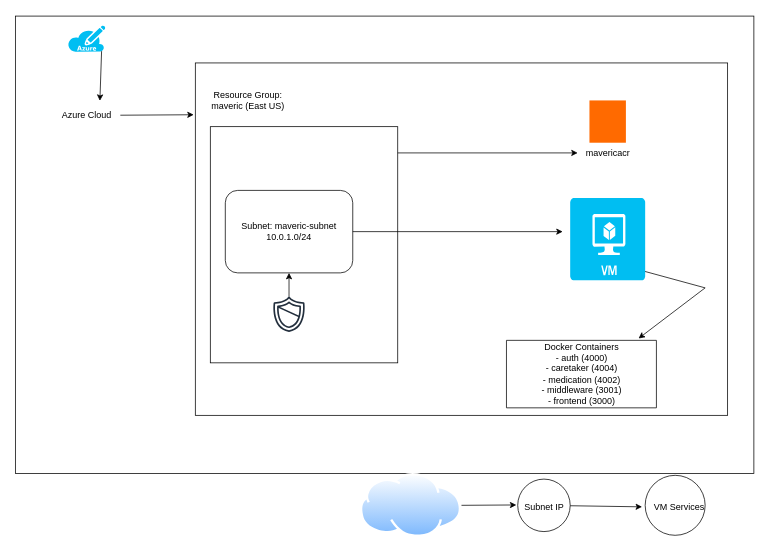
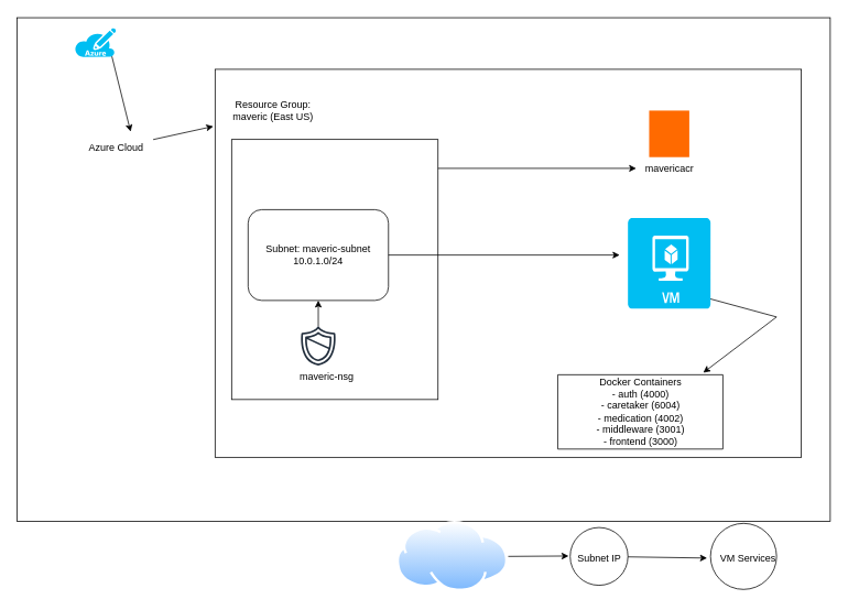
- <mxCell id="17" value="Azure Cloud" style="text;html=1;align=center;verticalAlign=middle;resizable=0;points=[];autosize=1;strokeColor=none;fillColor=none;" vertex="1" parent="1"><mxGeometry x="70" y="138" width="90" height="30" as="geometry" /></mxCell>
+ <mxCell id="17" value="Azure Cloud" style="text;html=1;align=center;verticalAlign=middle;resizable=0;points=[];autosize=1;strokeColor=none;fillColor=none;" vertex="1" parent="1"><mxGeometry x="95" y="163" width="90" height="30" as="geometry" /></mxCell>
+ <mxCell id="11" value="&lt;div&gt;maveric-nsg&lt;/div&gt;&lt;div&gt;&lt;br&gt;&lt;/div&gt;" style="text;html=1;align=center;verticalAlign=middle;resizable=0;points=[];autosize=1;strokeColor=none;fillColor=none;" vertex="1" parent="1"><mxGeometry x="350" y="443" width="90" height="40" as="geometry" /></mxCell>
- <mxCell id="30" value="&lt;div&gt;Docker Containers&lt;/div&gt;&lt;div&gt;- auth (4000)&lt;/div&gt;&lt;div&gt;- caretaker (4004)&lt;/div&gt;&lt;div&gt;- medication (4002)&lt;/div&gt;&lt;div&gt;- middleware (3001)&lt;/div&gt;&lt;div&gt;- frontend (3000)&lt;/div&gt;" style="text;html=1;align=center;verticalAlign=middle;resizable=0;points=[];autosize=1;strokeColor=none;fillColor=none;" vertex="1" parent="1"><mxGeometry x="710" y="448" width="130" height="100" as="geometry" /></mxCell>
+ <mxCell id="30" value="&lt;div&gt;Docker Containers&lt;/div&gt;&lt;div&gt;- auth (4000)&lt;/div&gt;&lt;div&gt;- caretaker (6004)&lt;/div&gt;&lt;div&gt;- medication (4002)&lt;/div&gt;&lt;div&gt;- middleware (3001)&lt;/div&gt;&lt;div&gt;- frontend (3000)&lt;/div&gt;" style="text;html=1;align=center;verticalAlign=middle;resizable=0;points=[];autosize=1;strokeColor=none;fillColor=none;" vertex="1" parent="1"><mxGeometry x="710" y="448" width="130" height="100" as="geometry" /></mxCell>
